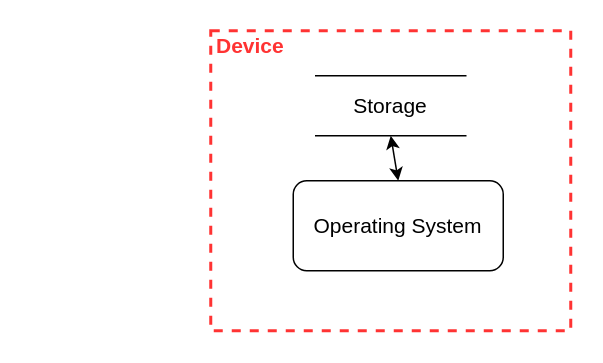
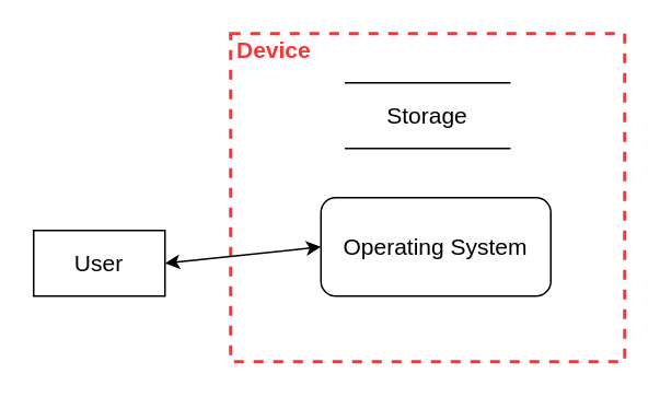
- <mxCell id="7" value="" style="endArrow=classic;startArrow=classic;html=1;fontColor=#FF3333;entryX=0.5;entryY=0;entryDx=0;entryDy=0;exitX=0.5;exitY=1;exitDx=0;exitDy=0;" parent="1" source="6" target="5" edge="1"><mxGeometry width="50" height="50" relative="1" as="geometry"><mxPoint x="210" y="170" as="sourcePoint" /><mxPoint x="110" y="170" as="targetPoint" /></mxGeometry></mxCell>
+ <mxCell id="4" value="" style="endArrow=classic;startArrow=classic;html=1;fontColor=#FF3333;entryX=1;entryY=0.5;entryDx=0;entryDy=0;exitX=0;exitY=0.5;exitDx=0;exitDy=0;" parent="1" source="5" target="3" edge="1"><mxGeometry width="50" height="50" relative="1" as="geometry"><mxPoint x="270" y="265" as="sourcePoint" /><mxPoint x="120" y="227.5" as="targetPoint" /></mxGeometry></mxCell>
+ <mxCell id="3" value="&lt;font style=&quot;font-size: 14px&quot;&gt;User&lt;/font&gt;" style="rounded=0;whiteSpace=wrap;html=1;" parent="1" vertex="1"><mxGeometry x="20" width="80" height="40" as="geometry" y="140" /></mxCell>
